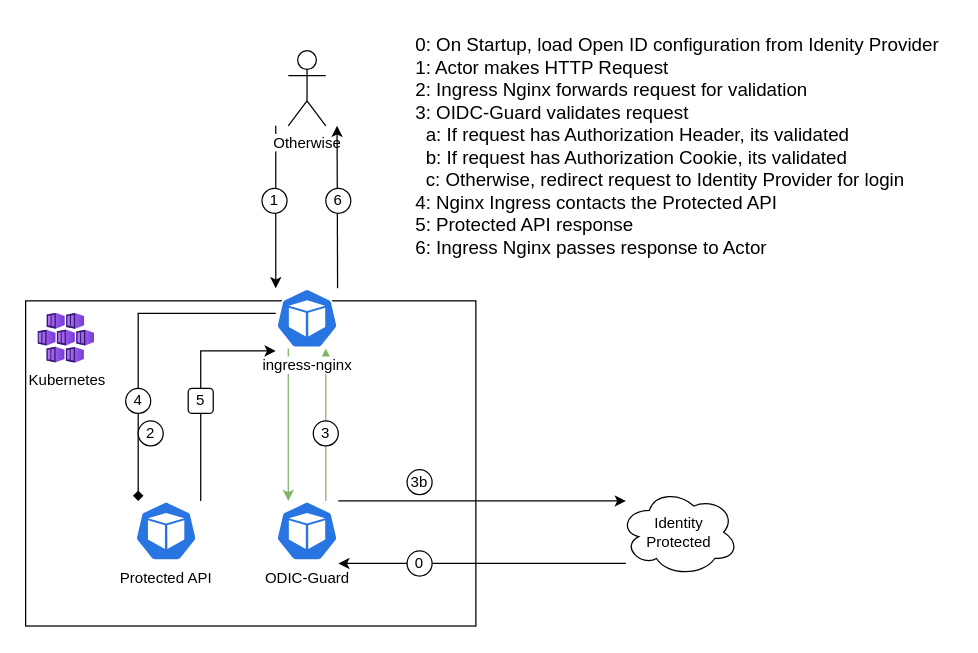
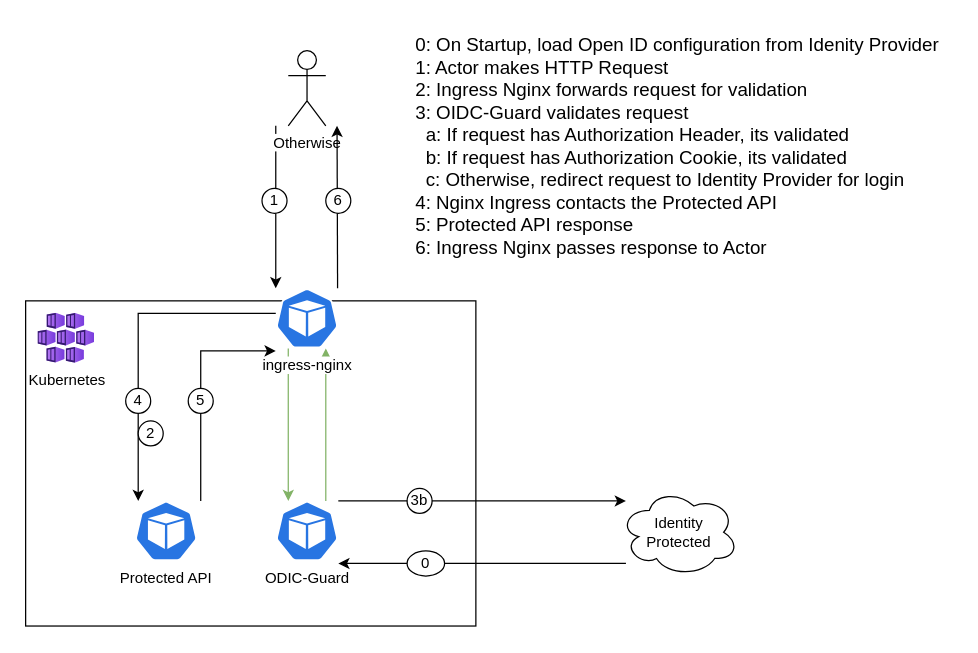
- <mxCell id="24" value="5" style="whiteSpace=wrap;html=1;rounded=1;" vertex="1" parent="1"><mxGeometry x="150" y="310" width="20" height="20" as="geometry" /></mxCell>
+ <mxCell id="24" value="5" style="ellipse;whiteSpace=wrap;html=1;" vertex="1" parent="1"><mxGeometry x="150" y="310" width="20" height="20" as="geometry" /></mxCell>
- <mxCell id="25" value="3" style="ellipse;whiteSpace=wrap;html=1;" vertex="1" parent="1"><mxGeometry x="250" y="336" width="20" height="20" as="geometry" /></mxCell>
- <mxCell id="20" value="3b" style="ellipse;whiteSpace=wrap;html=1;" vertex="1" parent="1"><mxGeometry x="325" y="375" width="20" height="20" as="geometry" /></mxCell>
+ <mxCell id="20" value="3b" style="ellipse;whiteSpace=wrap;html=1;" vertex="1" parent="1"><mxGeometry x="325" y="390" width="20" height="20" as="geometry" /></mxCell>
- <mxCell id="6" style="edgeStyle=orthogonalEdgeStyle;rounded=0;orthogonalLoop=1;jettySize=auto;html=1;fontColor=#000000;startArrow=none;startFill=0;strokeColor=#000000;endArrow=diamond;endFill=1;" edge="1" parent="1" source="7" target="16"><mxGeometry relative="1" as="geometry"><Array as="points"><mxPoint x="110" y="250" /></Array></mxGeometry></mxCell>
+ <mxCell id="6" style="edgeStyle=orthogonalEdgeStyle;rounded=0;orthogonalLoop=1;jettySize=auto;html=1;fontColor=#000000;startArrow=none;startFill=0;strokeColor=#000000;endArrow=classic;endFill=1;" edge="1" parent="1" source="7" target="16"><mxGeometry relative="1" as="geometry"><Array as="points"><mxPoint x="110" y="250" /></Array></mxGeometry></mxCell>
- <mxCell id="17" value="0" style="ellipse;whiteSpace=wrap;html=1;" vertex="1" parent="1"><mxGeometry x="325" y="440" width="20" height="20" as="geometry" /></mxCell>
+ <mxCell id="17" value="0" style="ellipse;whiteSpace=wrap;html=1;" vertex="1" parent="1"><mxGeometry x="325" y="440" width="30" height="20" as="geometry" /></mxCell>
